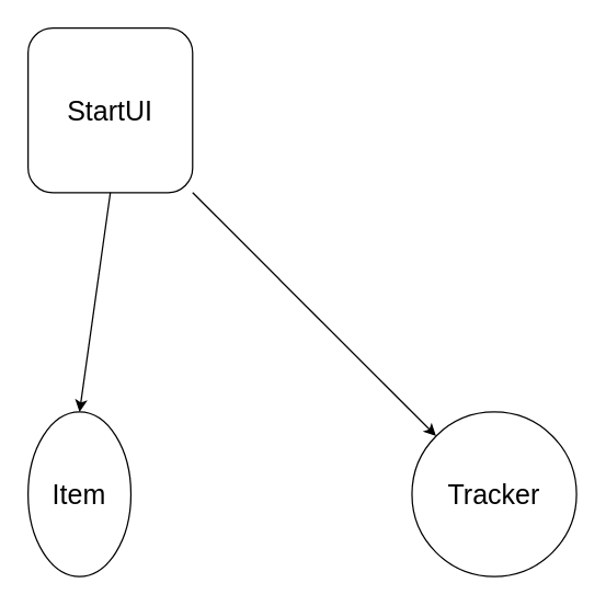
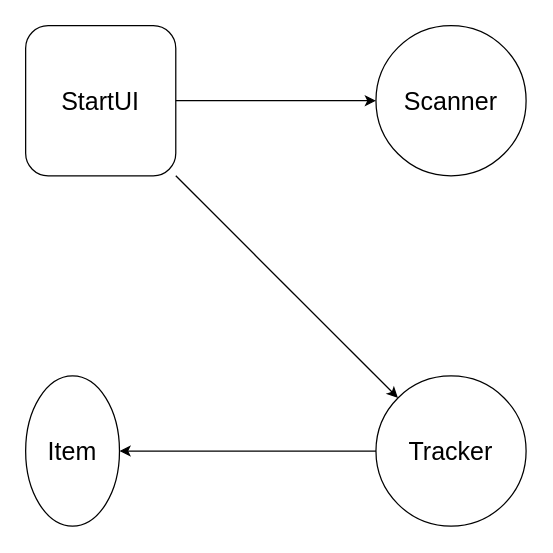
+ <mxCell id="7" value="" style="endArrow=classic;html=1;exitX=1;exitY=0.5;exitDx=0;exitDy=0;entryX=0;entryY=0.5;entryDx=0;entryDy=0;" edge="1" parent="1" source="2" target="3"><mxGeometry width="50" height="50" relative="1" as="geometry"><mxPoint x="250" y="340" as="sourcePoint" /><mxPoint x="300" y="290" as="targetPoint" /></mxGeometry></mxCell>
+ <mxCell id="3" value="&lt;font style=&quot;font-size: 20px&quot;&gt;Scanner&lt;/font&gt;" style="ellipse;whiteSpace=wrap;html=1;aspect=fixed;" vertex="1" parent="1"><mxGeometry x="300" y="20" width="120" height="120" as="geometry" /></mxCell>
- <mxCell id="8" value="" style="endArrow=classic;html=1;exitX=0.5;exitY=1;exitDx=0;exitDy=0;entryX=0.5;entryY=0;entryDx=0;entryDy=0;" edge="1" parent="1" source="2" target="5"><mxGeometry width="50" height="50" relative="1" as="geometry"><mxPoint x="250" y="340" as="sourcePoint" /><mxPoint x="300" y="290" as="targetPoint" /></mxGeometry></mxCell>
+ <mxCell id="9" value="" style="endArrow=classic;html=1;exitX=0;exitY=0.5;exitDx=0;exitDy=0;entryX=1;entryY=0.5;entryDx=0;entryDy=0;" edge="1" parent="1" source="4" target="5"><mxGeometry width="50" height="50" relative="1" as="geometry"><mxPoint x="250" y="340" as="sourcePoint" /><mxPoint x="300" y="290" as="targetPoint" /></mxGeometry></mxCell>
